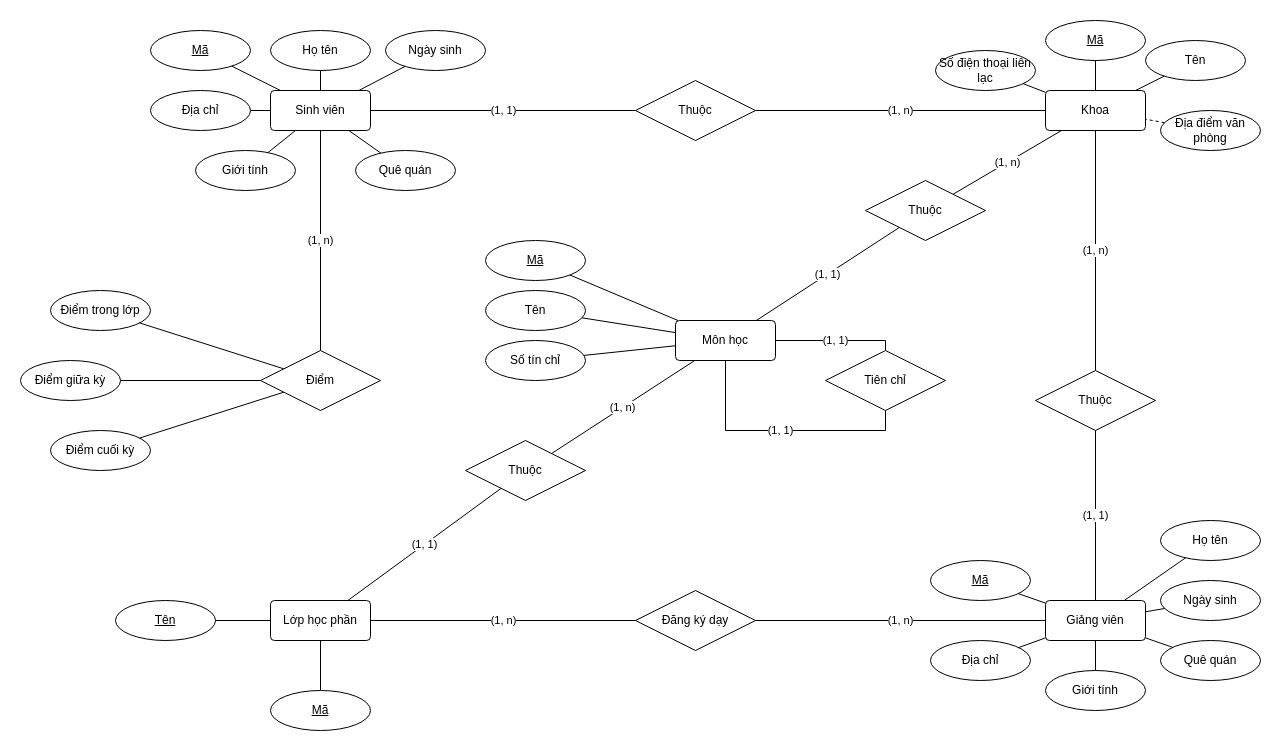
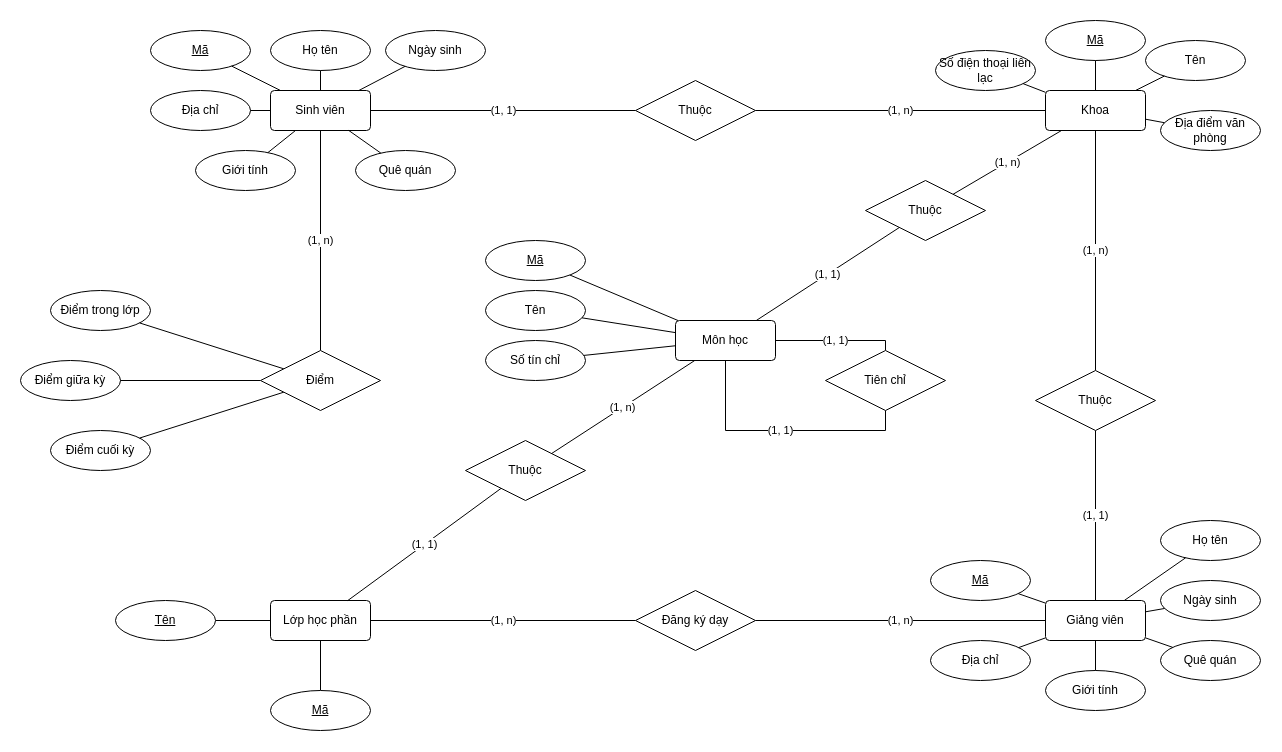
- <mxCell id="20" value="" style="endArrow=none;html=1;rounded=0;dashed=1;" parent="1" source="17" target="15" edge="1"><mxGeometry relative="1" as="geometry"><mxPoint x="1097" y="200" as="sourcePoint" /><mxPoint x="1103" y="140" as="targetPoint" /></mxGeometry></mxCell>
+ <mxCell id="20" value="" style="endArrow=none;html=1;rounded=0;" parent="1" source="17" target="15" edge="1"><mxGeometry relative="1" as="geometry"><mxPoint x="1097" y="200" as="sourcePoint" /><mxPoint x="1103" y="140" as="targetPoint" /></mxGeometry></mxCell>
